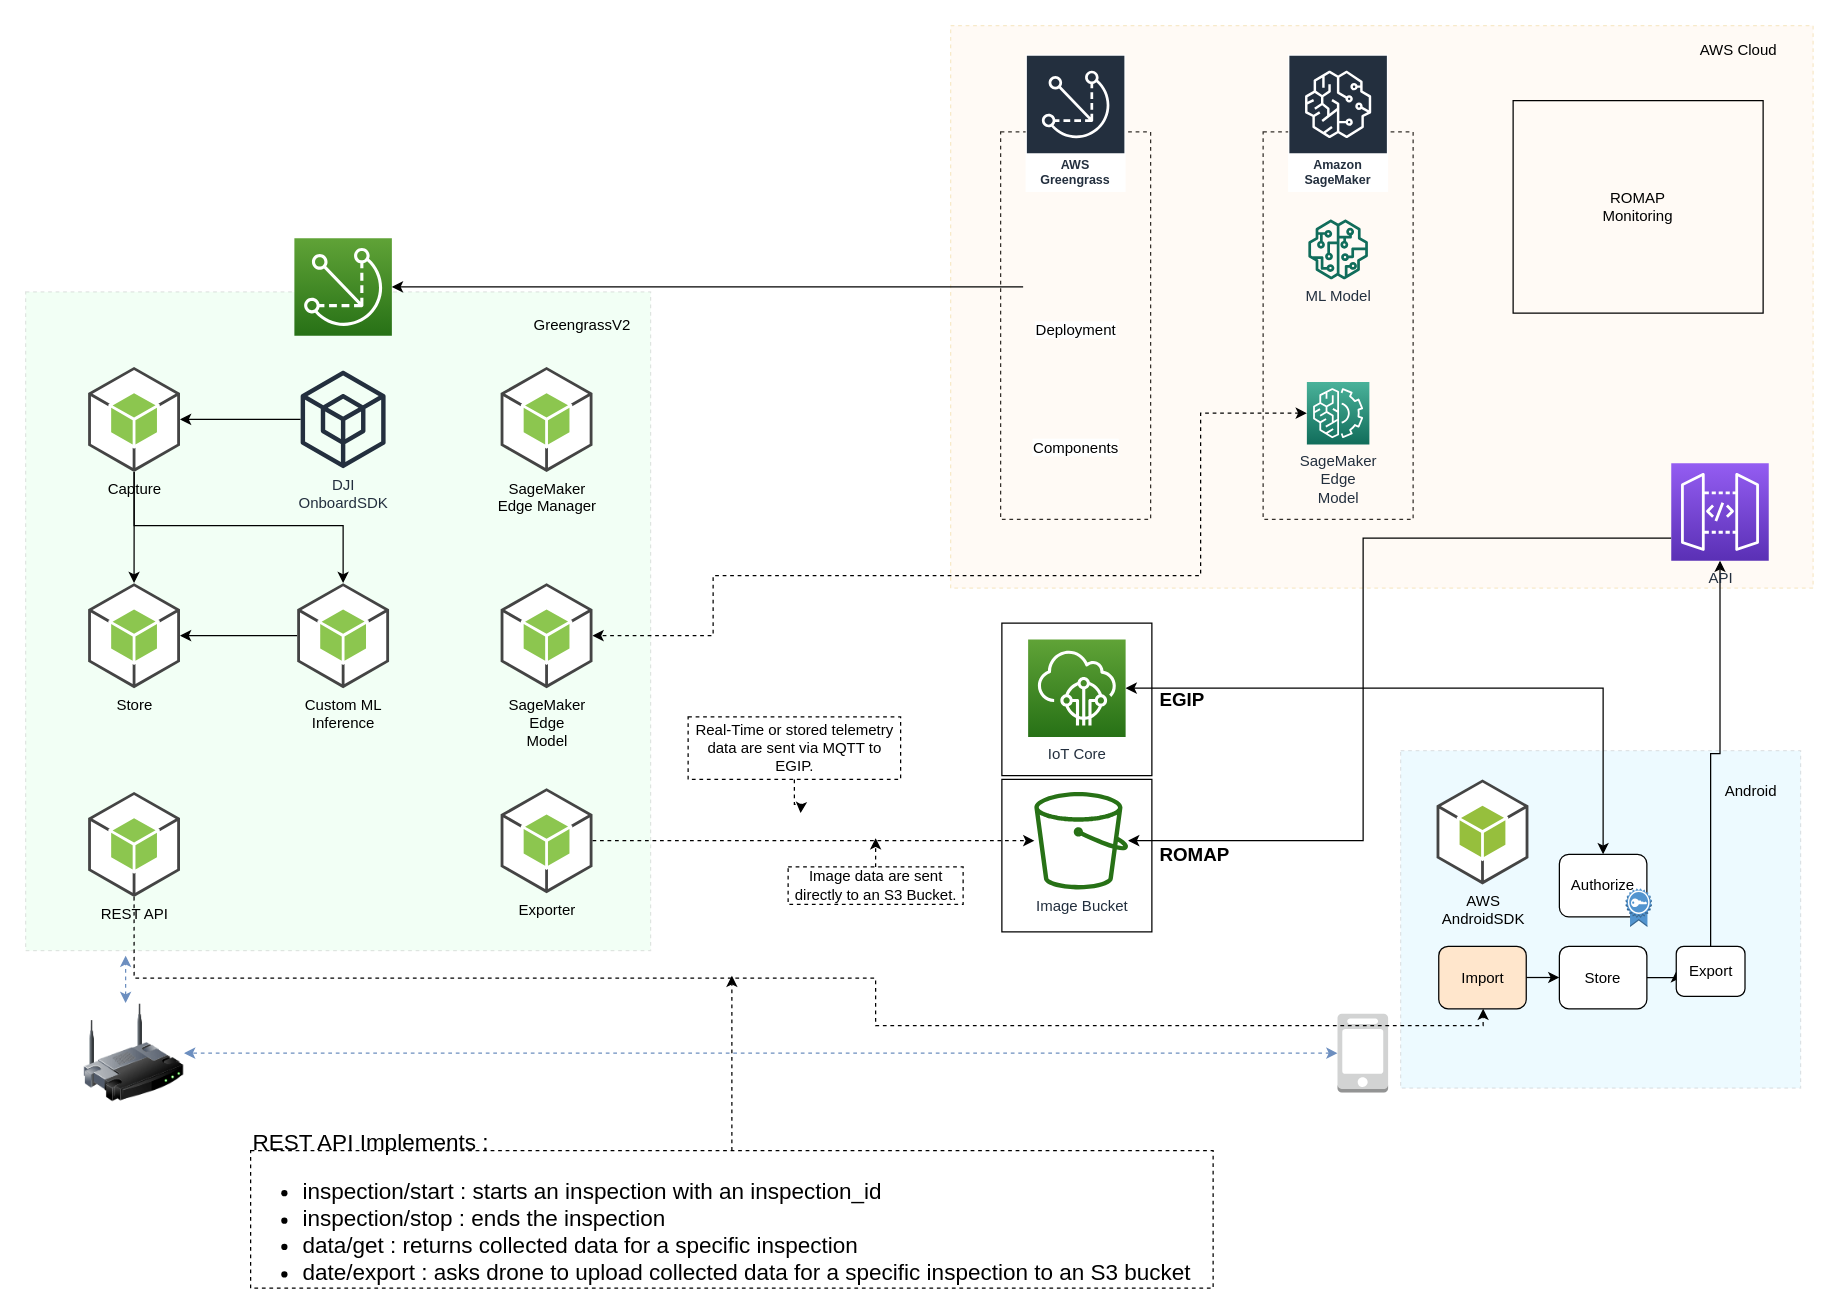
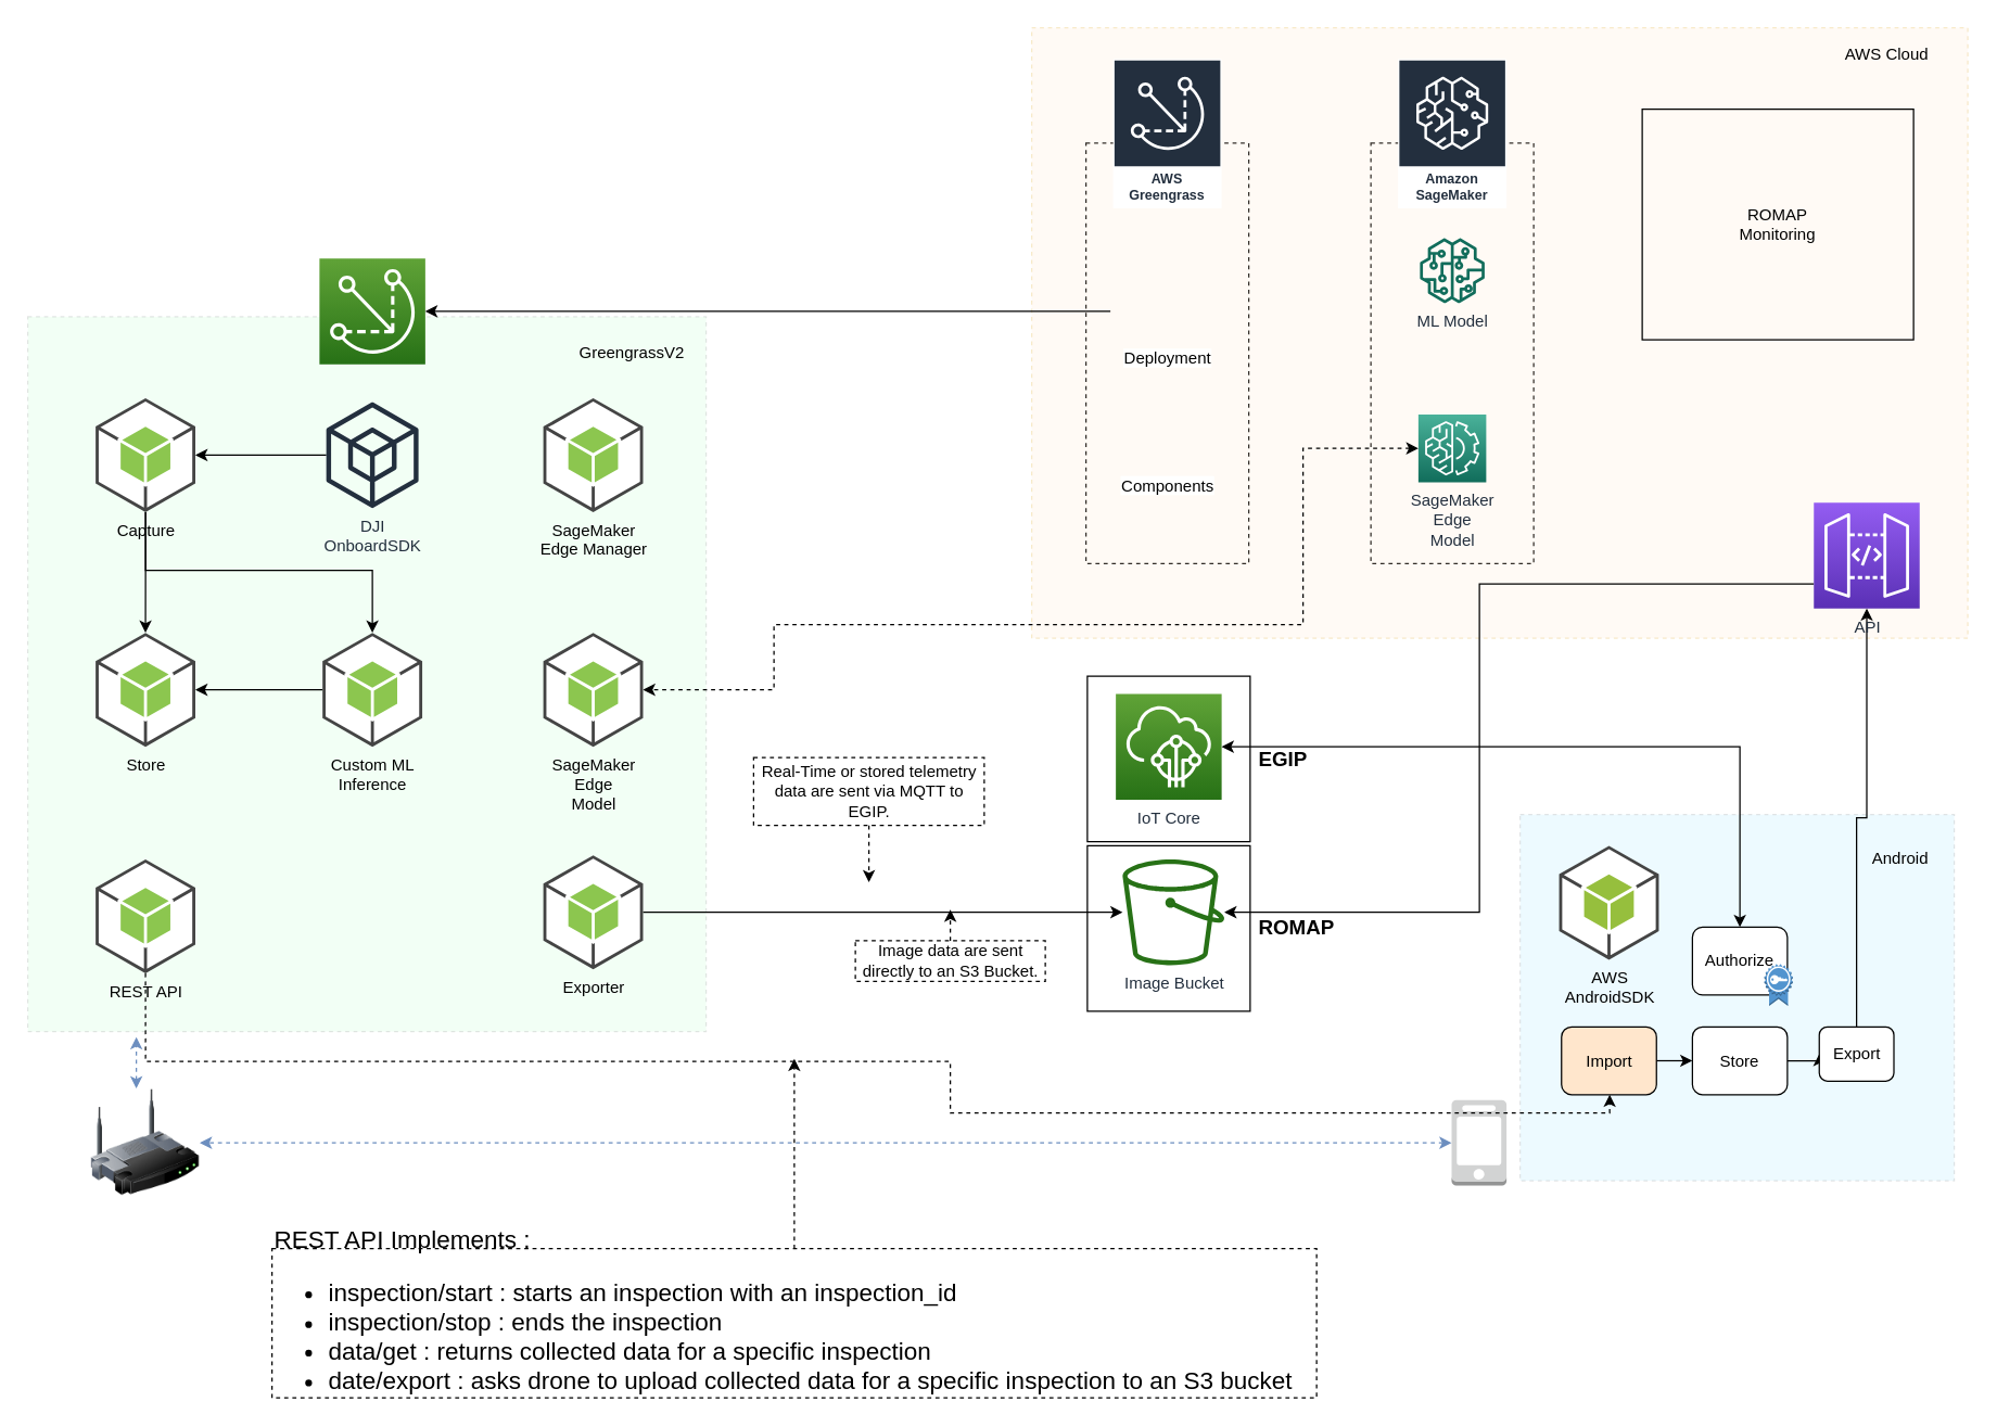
- <mxCell id="57" value="&lt;div&gt;Real-Time or stored telemetry&lt;/div&gt;&lt;div&gt;data are sent via MQTT to&lt;/div&gt;&lt;div&gt;EGIP.&lt;br&gt;&lt;/div&gt;" style="text;html=1;resizable=0;autosize=1;align=center;verticalAlign=middle;points=[];fillColor=none;rounded=0;dashed=1;strokeColor=#000000;" parent="1" vertex="1"><mxGeometry x="550" y="573" width="170" height="50" as="geometry" /></mxCell>
+ <mxCell id="57" value="&lt;div&gt;Real-Time or stored telemetry&lt;/div&gt;&lt;div&gt;data are sent via MQTT to&lt;/div&gt;&lt;div&gt;EGIP.&lt;br&gt;&lt;/div&gt;" style="text;html=1;resizable=0;autosize=1;align=center;verticalAlign=middle;points=[];fillColor=none;rounded=0;dashed=1;strokeColor=#000000;" parent="1" vertex="1"><mxGeometry x="555" y="558" width="170" height="50" as="geometry" /></mxCell>
- <mxCell id="25" style="edgeStyle=orthogonalEdgeStyle;rounded=0;orthogonalLoop=1;jettySize=auto;html=1;startArrow=none;startFill=0;strokeColor=#000000;dashed=1;" parent="1" source="26" target="55" edge="1"><mxGeometry relative="1" as="geometry" /></mxCell>
+ <mxCell id="25" style="edgeStyle=orthogonalEdgeStyle;rounded=0;orthogonalLoop=1;jettySize=auto;html=1;startArrow=none;startFill=0;strokeColor=#000000;" parent="1" source="26" target="55" edge="1"><mxGeometry relative="1" as="geometry" /></mxCell>
